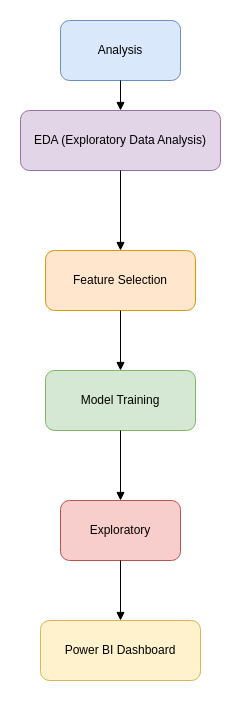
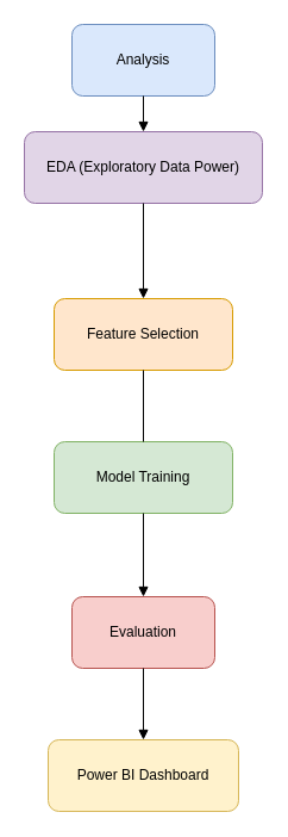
- <mxCell id="3" value="EDA (Exploratory Data Analysis)" style="rounded=1;whiteSpace=wrap;html=1;fillColor=#E1D5E7;strokeColor=#9673A6;" parent="1" vertex="1"><mxGeometry x="20" y="110" width="200" height="60" as="geometry" /></mxCell>
+ <mxCell id="3" value="EDA (Exploratory Data Power)" style="rounded=1;whiteSpace=wrap;html=1;fillColor=#E1D5E7;strokeColor=#9673A6;" parent="1" vertex="1"><mxGeometry x="20" y="110" width="200" height="60" as="geometry" /></mxCell>
- <mxCell id="10" style="endArrow=block;html=1;strokeColor=#000000;" parent="1" source="4" target="5" edge="1"><mxGeometry relative="1" as="geometry" /></mxCell>
+ <mxCell id="10" style="endArrow=none;html=1;strokeColor=#000000;" parent="1" source="4" target="5" edge="1"><mxGeometry relative="1" as="geometry" /></mxCell>
- <mxCell id="6" value="Exploratory" style="rounded=1;whiteSpace=wrap;html=1;fillColor=#F8CECC;strokeColor=#B85450;" parent="1" vertex="1"><mxGeometry x="60" y="500" width="120" height="60" as="geometry" /></mxCell>
+ <mxCell id="6" value="Evaluation" style="rounded=1;whiteSpace=wrap;html=1;fillColor=#F8CECC;strokeColor=#B85450;" parent="1" vertex="1"><mxGeometry x="60" y="500" width="120" height="60" as="geometry" /></mxCell>
